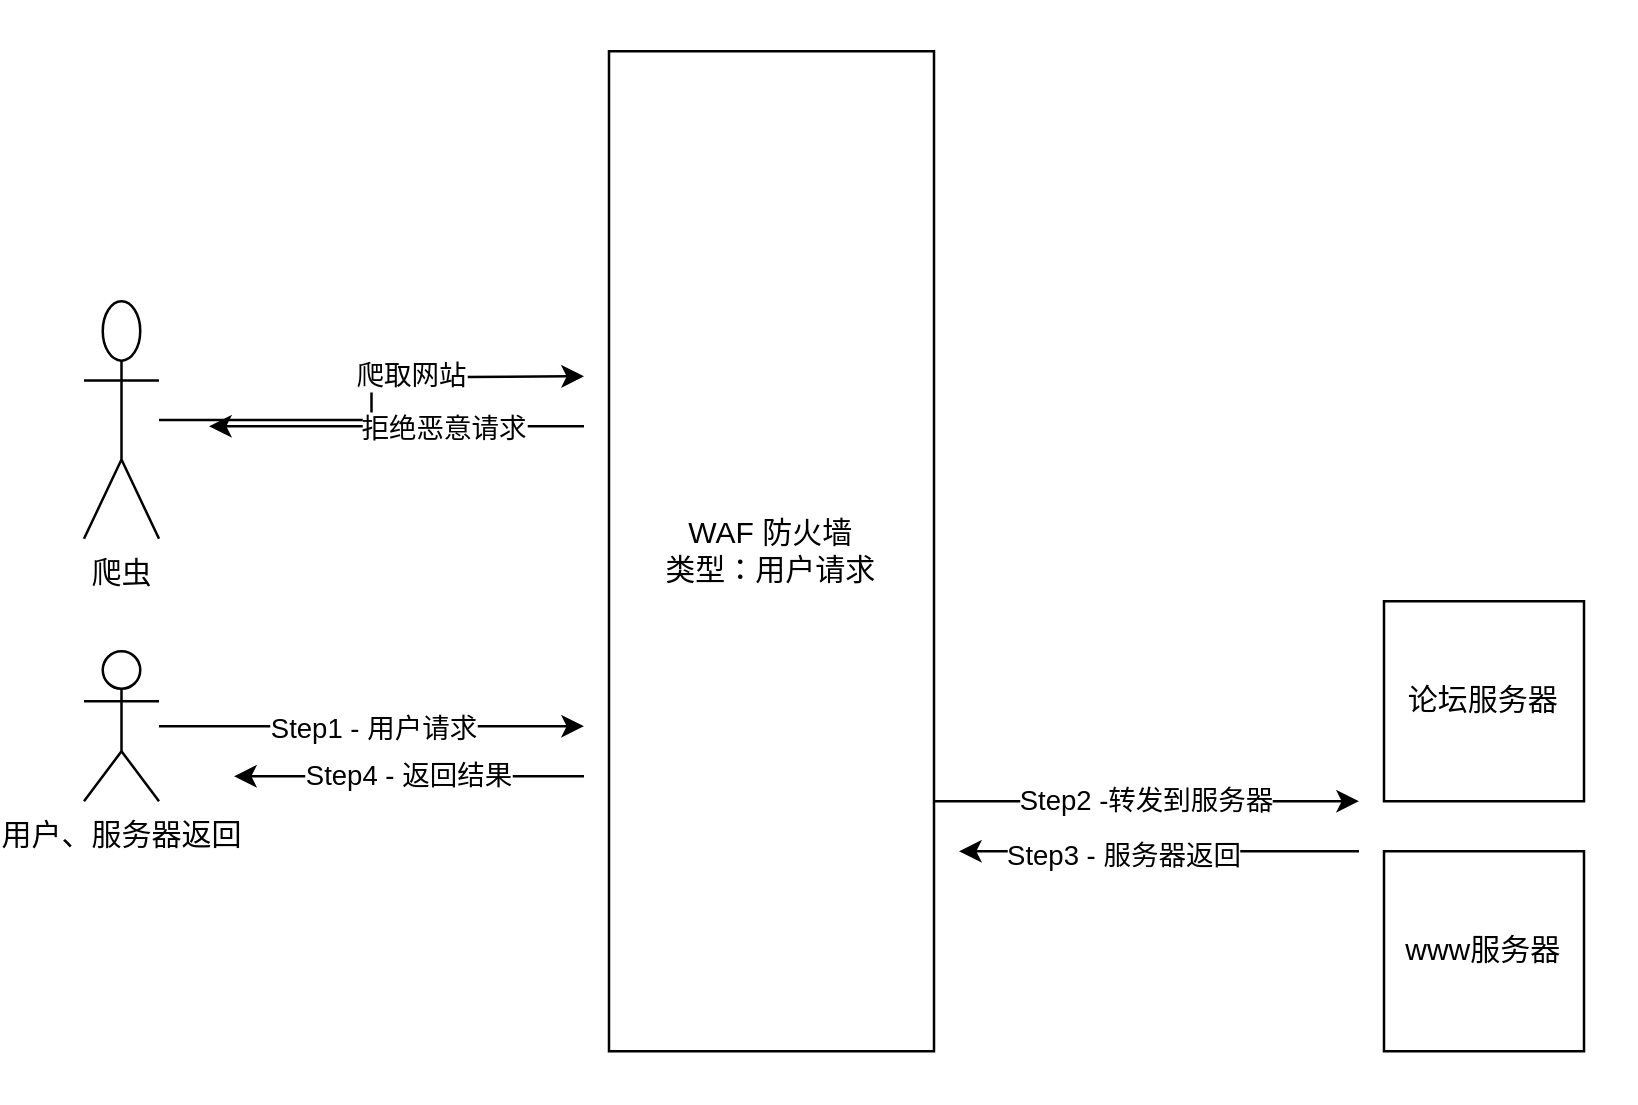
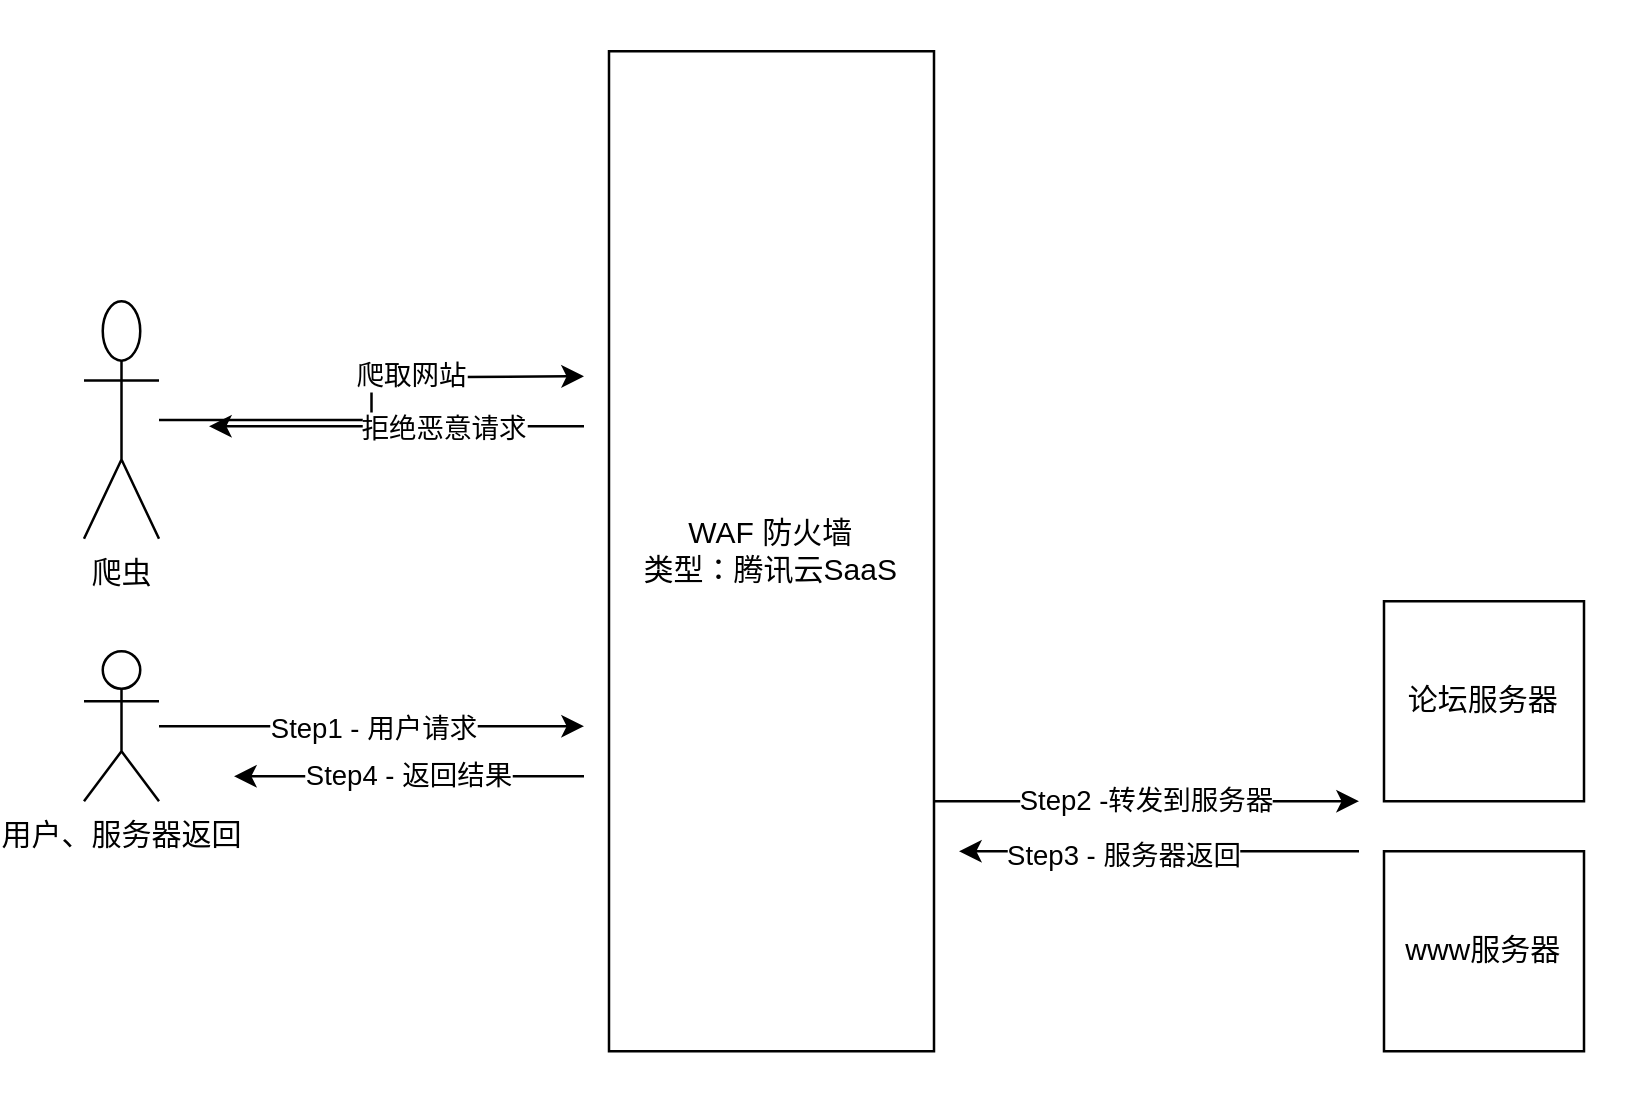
- <mxCell id="3" value="WAF 防火墙&lt;br&gt;类型：用户请求&lt;br&gt;" style="rounded=0;whiteSpace=wrap;html=1;" vertex="1" parent="1"><mxGeometry x="230" y="20" width="130" height="400" as="geometry" /></mxCell>
+ <mxCell id="3" value="WAF 防火墙&lt;br&gt;类型：腾讯云SaaS&lt;br&gt;" style="rounded=0;whiteSpace=wrap;html=1;" vertex="1" parent="1"><mxGeometry x="230" y="20" width="130" height="400" as="geometry" /></mxCell>
